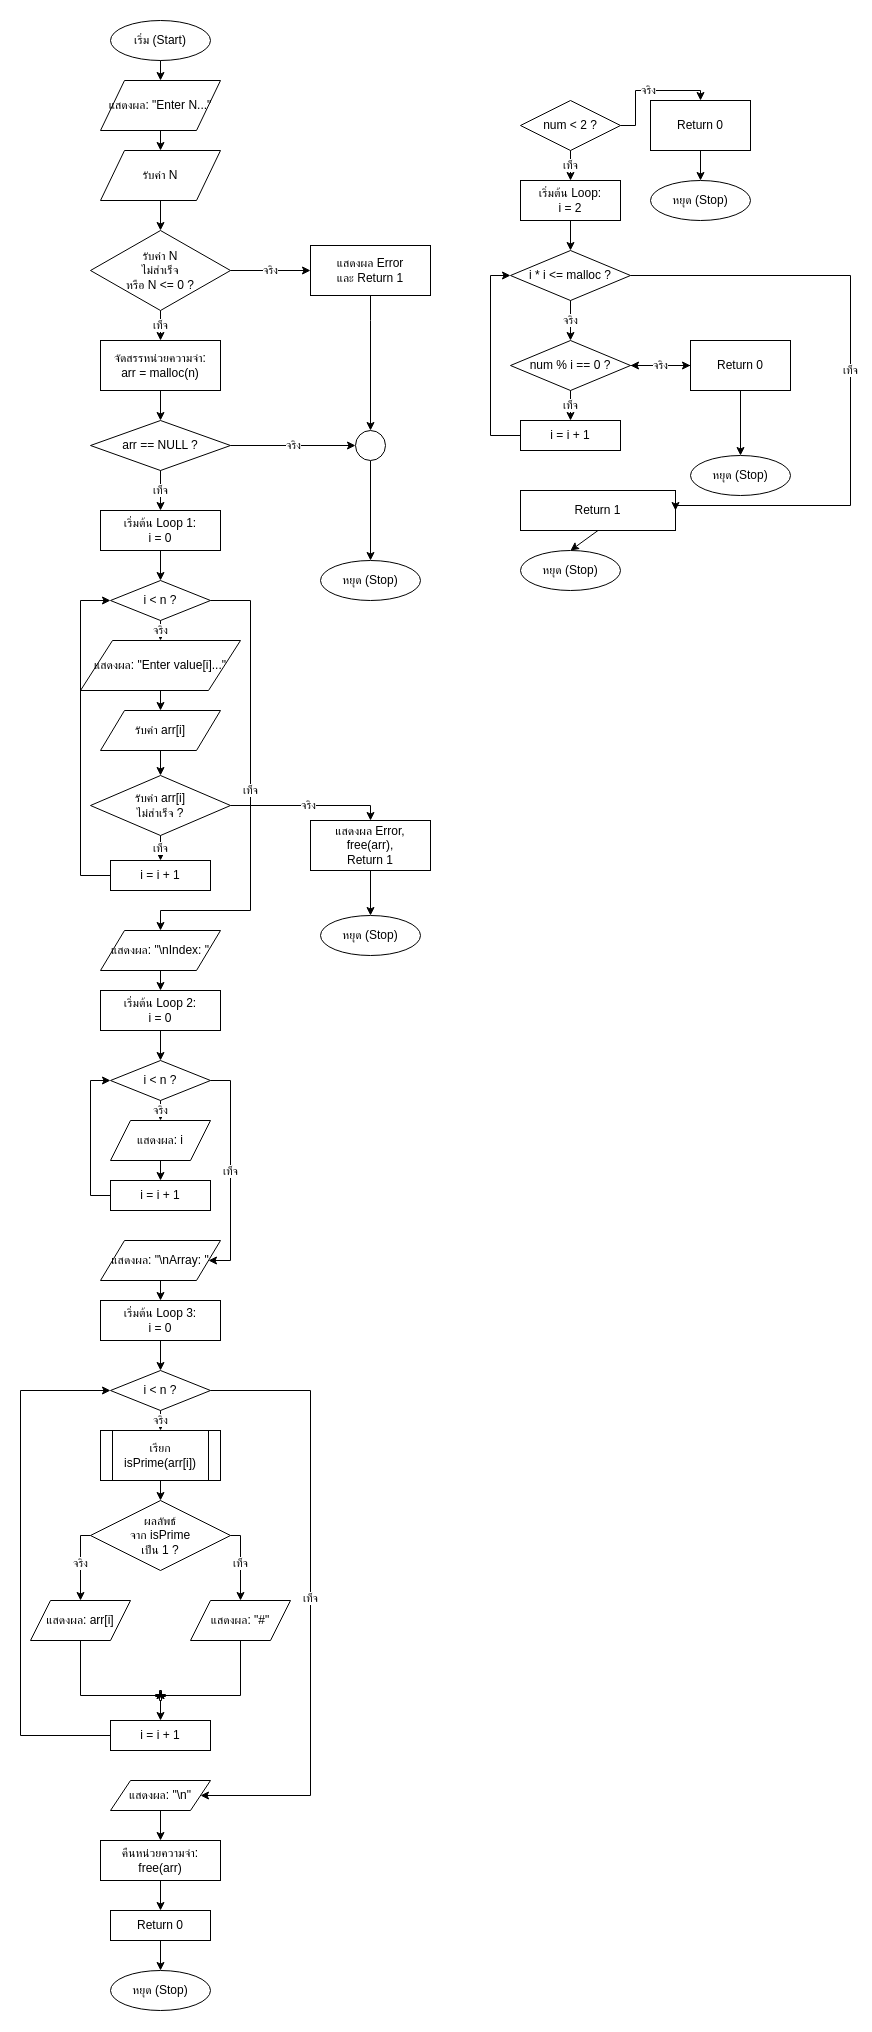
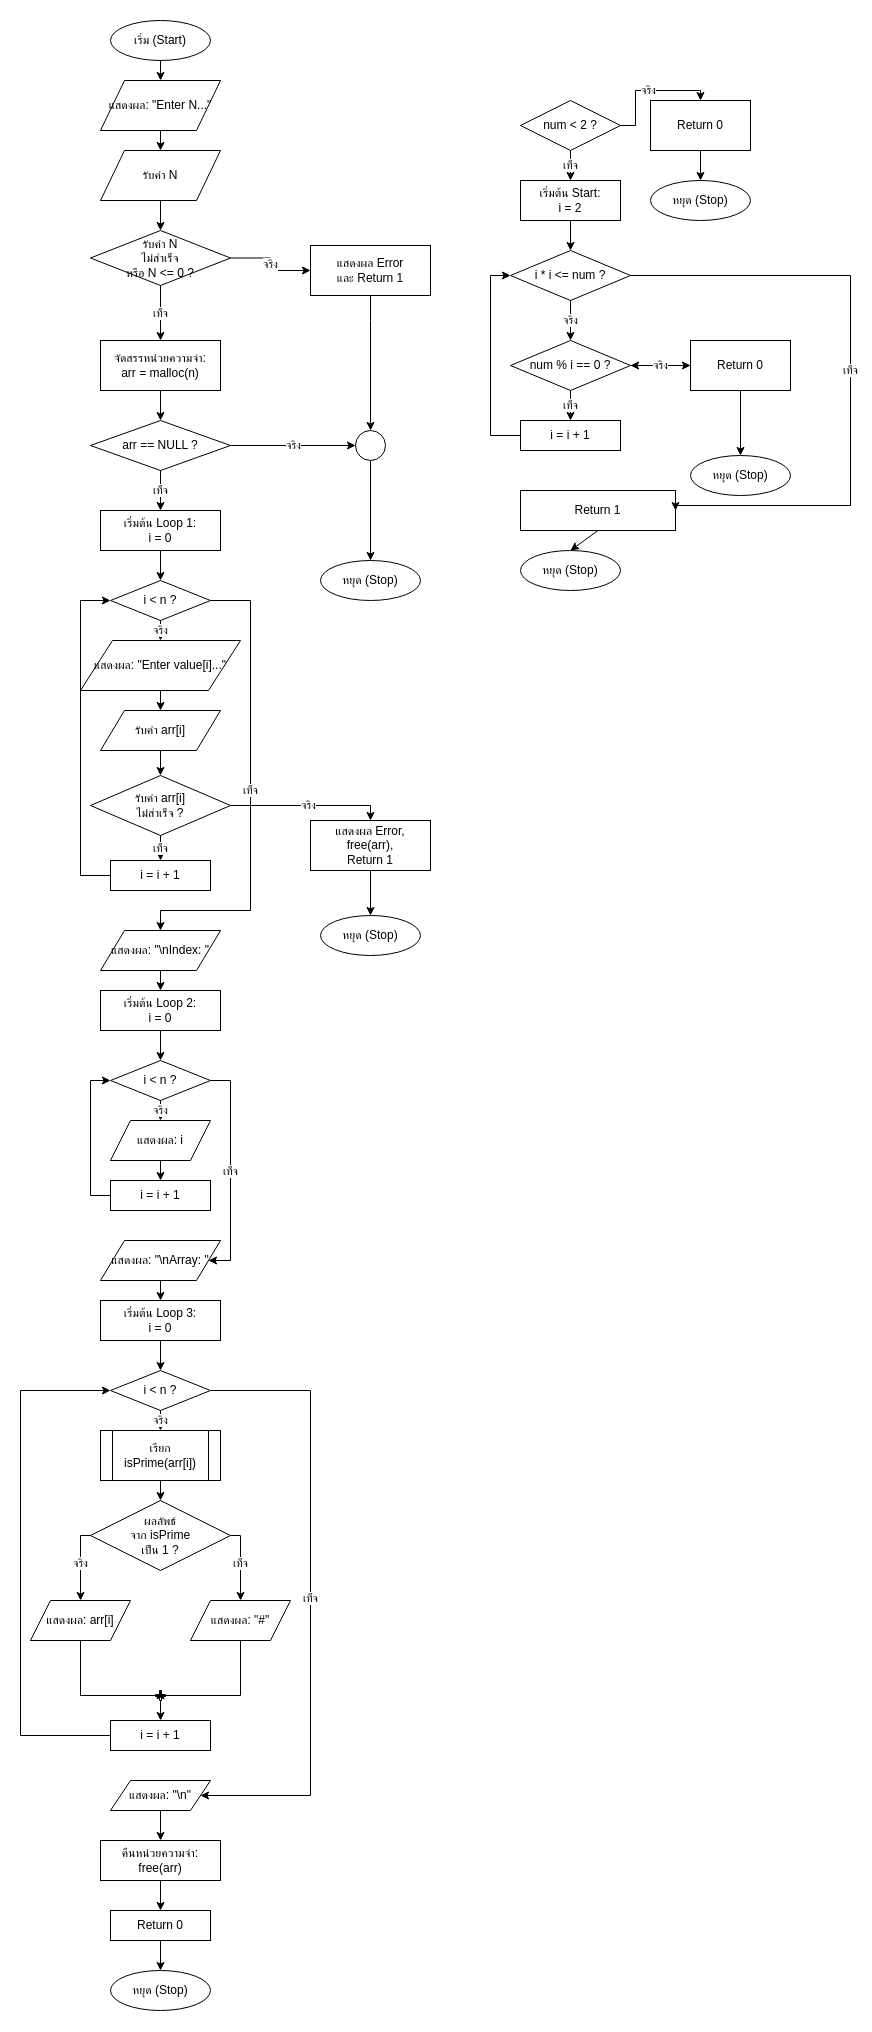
- <mxCell id="80" value="เริ่มต้น Loop: &lt;br&gt;i = 2" style="rounded=0;whiteSpace=wrap;html=1;" vertex="1" parent="1"><mxGeometry x="520" y="180" width="100" height="40" as="geometry" /></mxCell>
+ <mxCell id="80" value="เริ่มต้น Start: &lt;br&gt;i = 2" style="rounded=0;whiteSpace=wrap;html=1;" vertex="1" parent="1"><mxGeometry x="520" y="180" width="100" height="40" as="geometry" /></mxCell>
- <mxCell id="7" value="รับค่า N &lt;br&gt;ไม่สำเร็จ &lt;br&gt;หรือ N &lt;= 0 ?" style="rhombus;whiteSpace=wrap;html=1;" vertex="1" parent="1"><mxGeometry x="90" y="230" width="140" height="80" as="geometry" /></mxCell>
+ <mxCell id="7" value="รับค่า N &lt;br&gt;ไม่สำเร็จ &lt;br&gt;หรือ N &lt;= 0 ?" style="rhombus;whiteSpace=wrap;html=1;" vertex="1" parent="1"><mxGeometry x="90" y="230" width="140" height="55" as="geometry" /></mxCell>
- <mxCell id="82" value="i * i &lt;= malloc ?" style="rhombus;whiteSpace=wrap;html=1;" vertex="1" parent="1"><mxGeometry x="510" y="250" width="120" height="50" as="geometry" /></mxCell>
+ <mxCell id="82" value="i * i &lt;= num ?" style="rhombus;whiteSpace=wrap;html=1;" vertex="1" parent="1"><mxGeometry x="510" y="250" width="120" height="50" as="geometry" /></mxCell>
